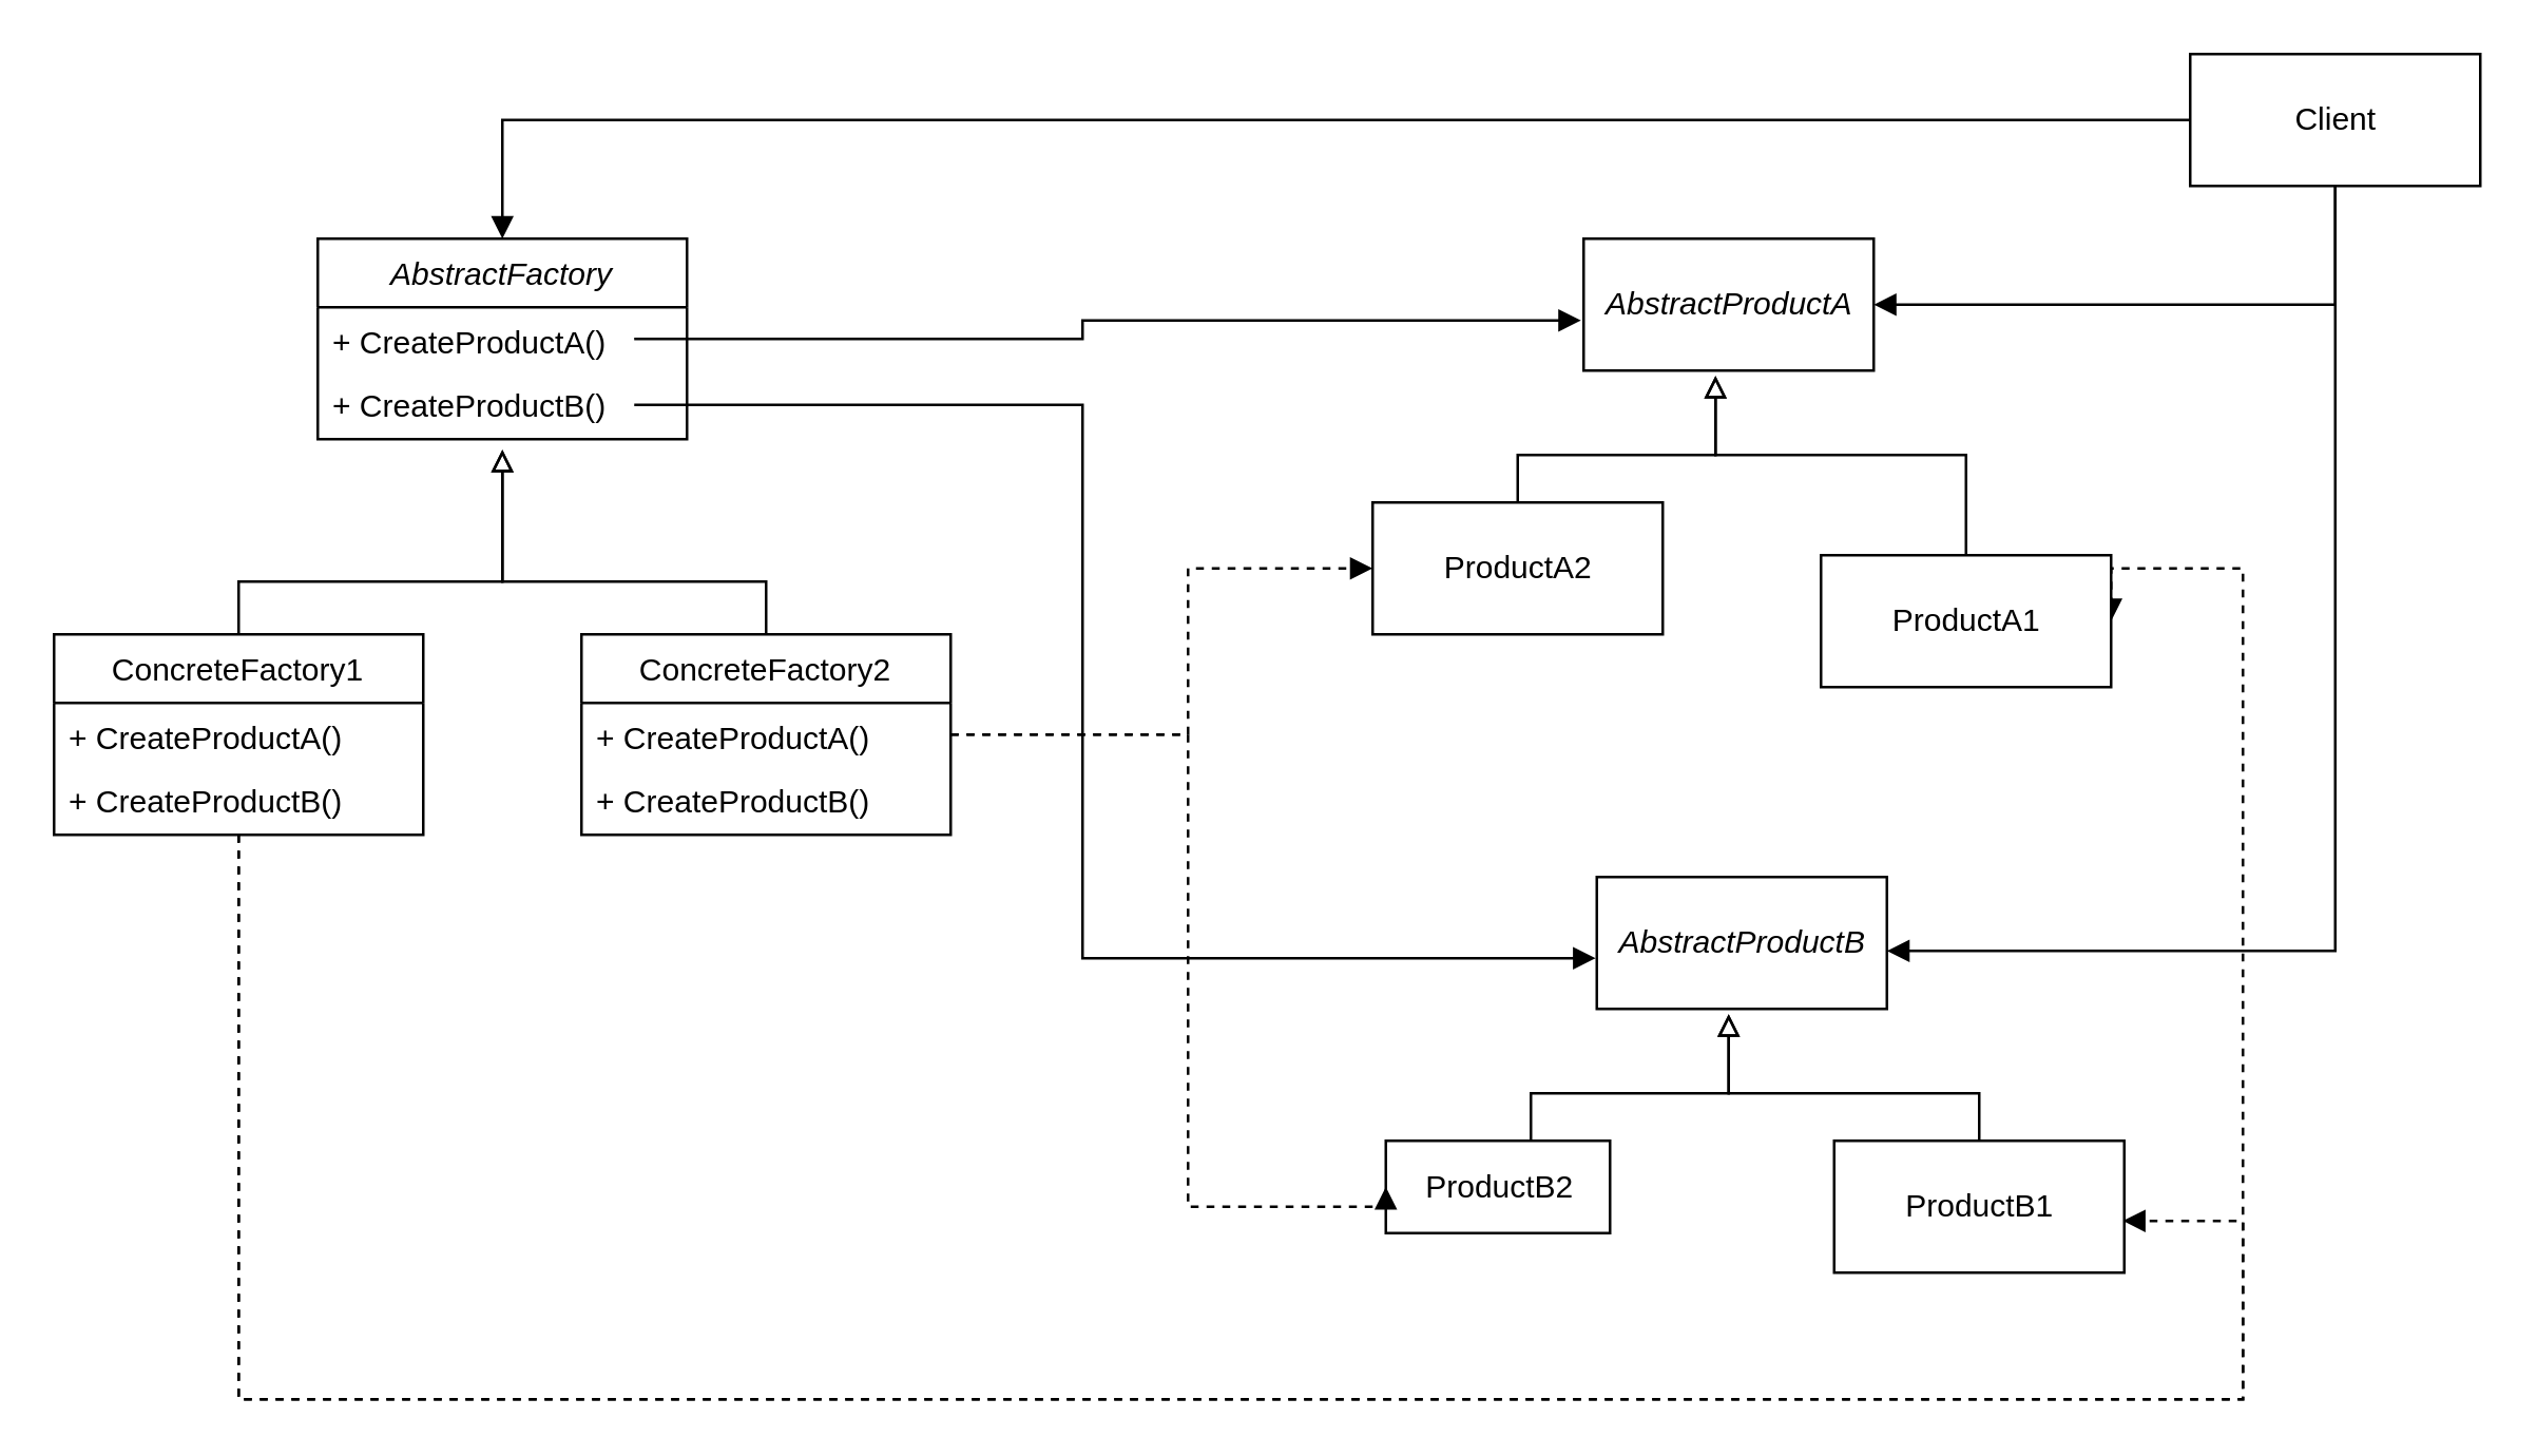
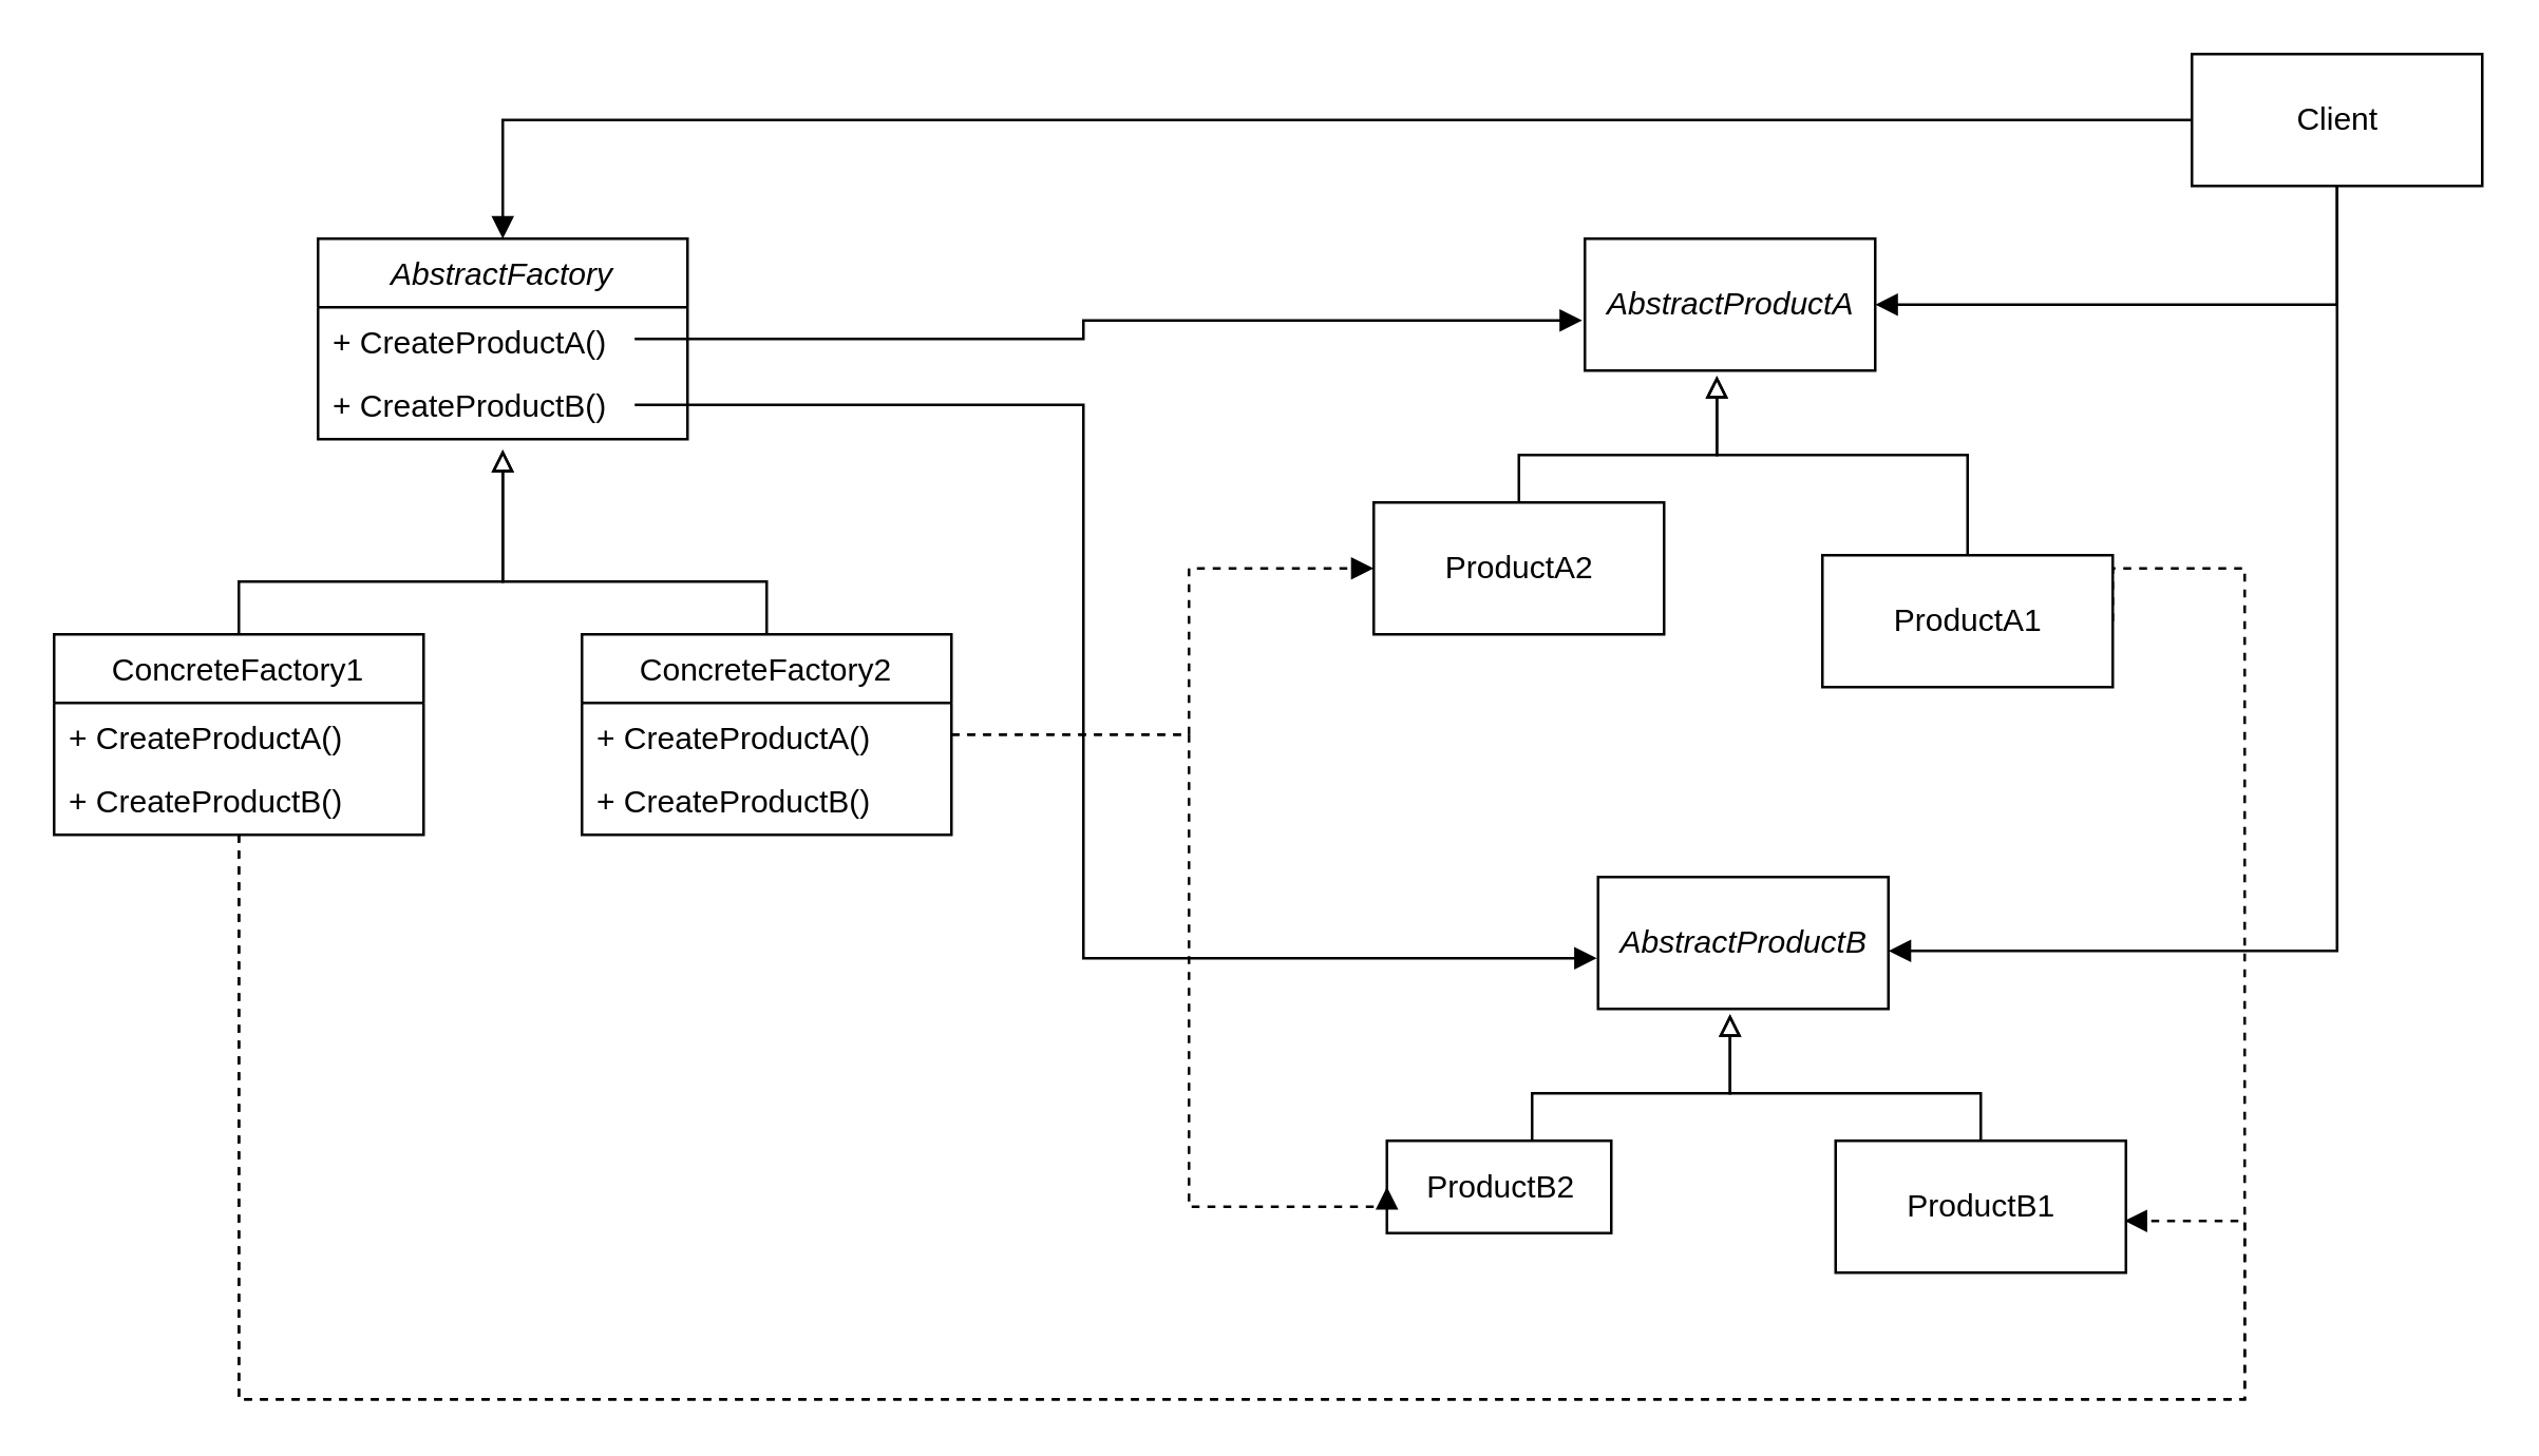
- <mxCell id="8" style="edgeStyle=orthogonalEdgeStyle;rounded=0;orthogonalLoop=1;jettySize=auto;html=1;entryX=1;entryY=0.5;entryDx=0;entryDy=0;dashed=1;endArrow=block;endFill=1;" edge="1" parent="1" source="10" target="22"><mxGeometry relative="1" as="geometry"><Array as="points"><mxPoint x="90" y="530" /><mxPoint x="850" y="530" /><mxPoint x="850" y="215" /></Array></mxGeometry></mxCell>
+ <mxCell id="8" style="edgeStyle=orthogonalEdgeStyle;rounded=0;orthogonalLoop=1;jettySize=auto;html=1;entryX=1;entryY=0.5;entryDx=0;entryDy=0;dashed=1;endArrow=none;endFill=1;" edge="1" parent="1" source="10" target="22"><mxGeometry relative="1" as="geometry"><Array as="points"><mxPoint x="90" y="530" /><mxPoint x="850" y="530" /><mxPoint x="850" y="215" /></Array></mxGeometry></mxCell>
